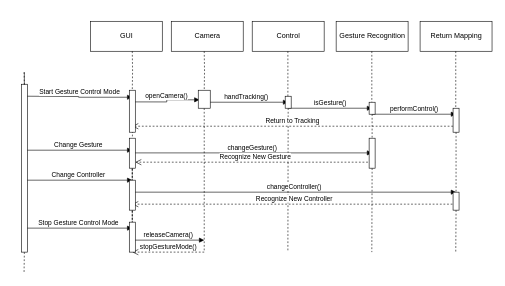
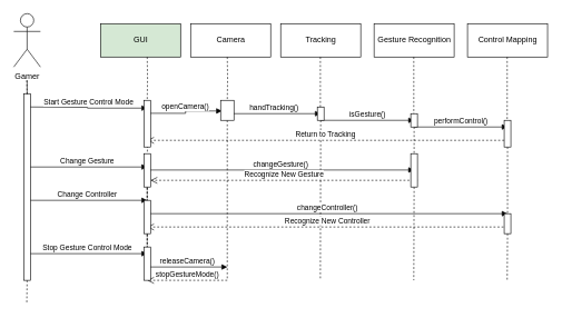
+ <mxCell id="2" value="Gamer" style="shape=umlActor;verticalLabelPosition=bottom;verticalAlign=top;html=1;outlineConnect=0;" parent="1" vertex="1"><mxGeometry x="20" y="20" width="40" height="80" as="geometry" /></mxCell>
- <mxCell id="3" value="GUI" style="html=1;" parent="1" vertex="1"><mxGeometry x="150" y="35" width="120" height="50" as="geometry" /></mxCell>
+ <mxCell id="3" value="GUI" style="html=1;fillColor=#d5e8d4;" parent="1" vertex="1"><mxGeometry x="150" y="35" width="120" height="50" as="geometry" /></mxCell>
- <mxCell id="5" value="Control" style="html=1;" parent="1" vertex="1"><mxGeometry x="420" y="35" width="120" height="50" as="geometry" /></mxCell>
+ <mxCell id="5" value="Tracking" style="html=1;" parent="1" vertex="1"><mxGeometry x="420" y="35" width="120" height="50" as="geometry" /></mxCell>
- <mxCell id="7" value="Return Mapping" style="html=1;" parent="1" vertex="1"><mxGeometry x="700" y="35" width="120" height="50" as="geometry" /></mxCell>
+ <mxCell id="7" value="Control Mapping" style="html=1;" parent="1" vertex="1"><mxGeometry x="700" y="35" width="120" height="50" as="geometry" /></mxCell>
